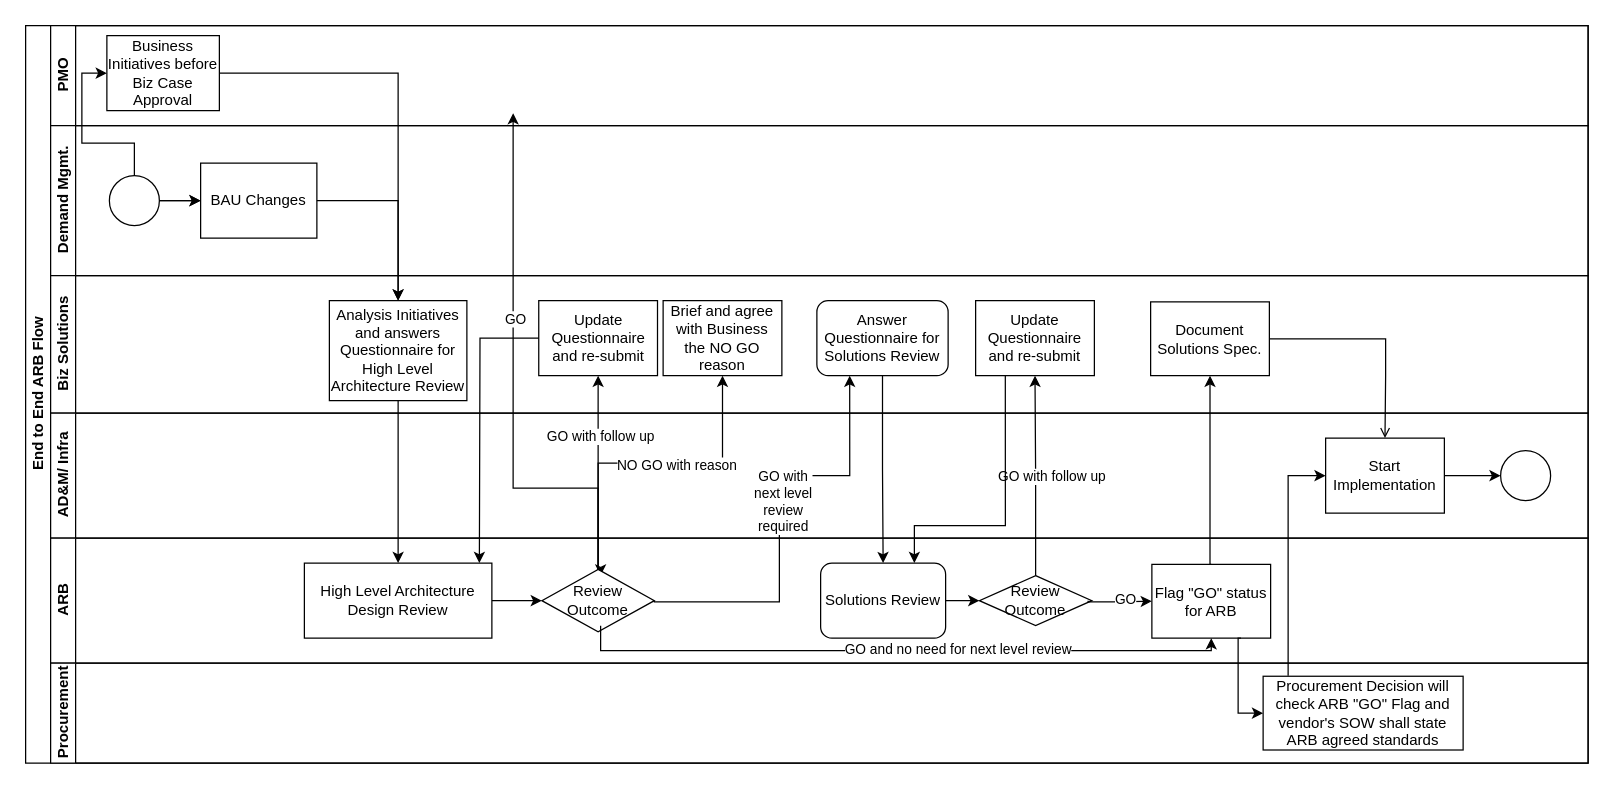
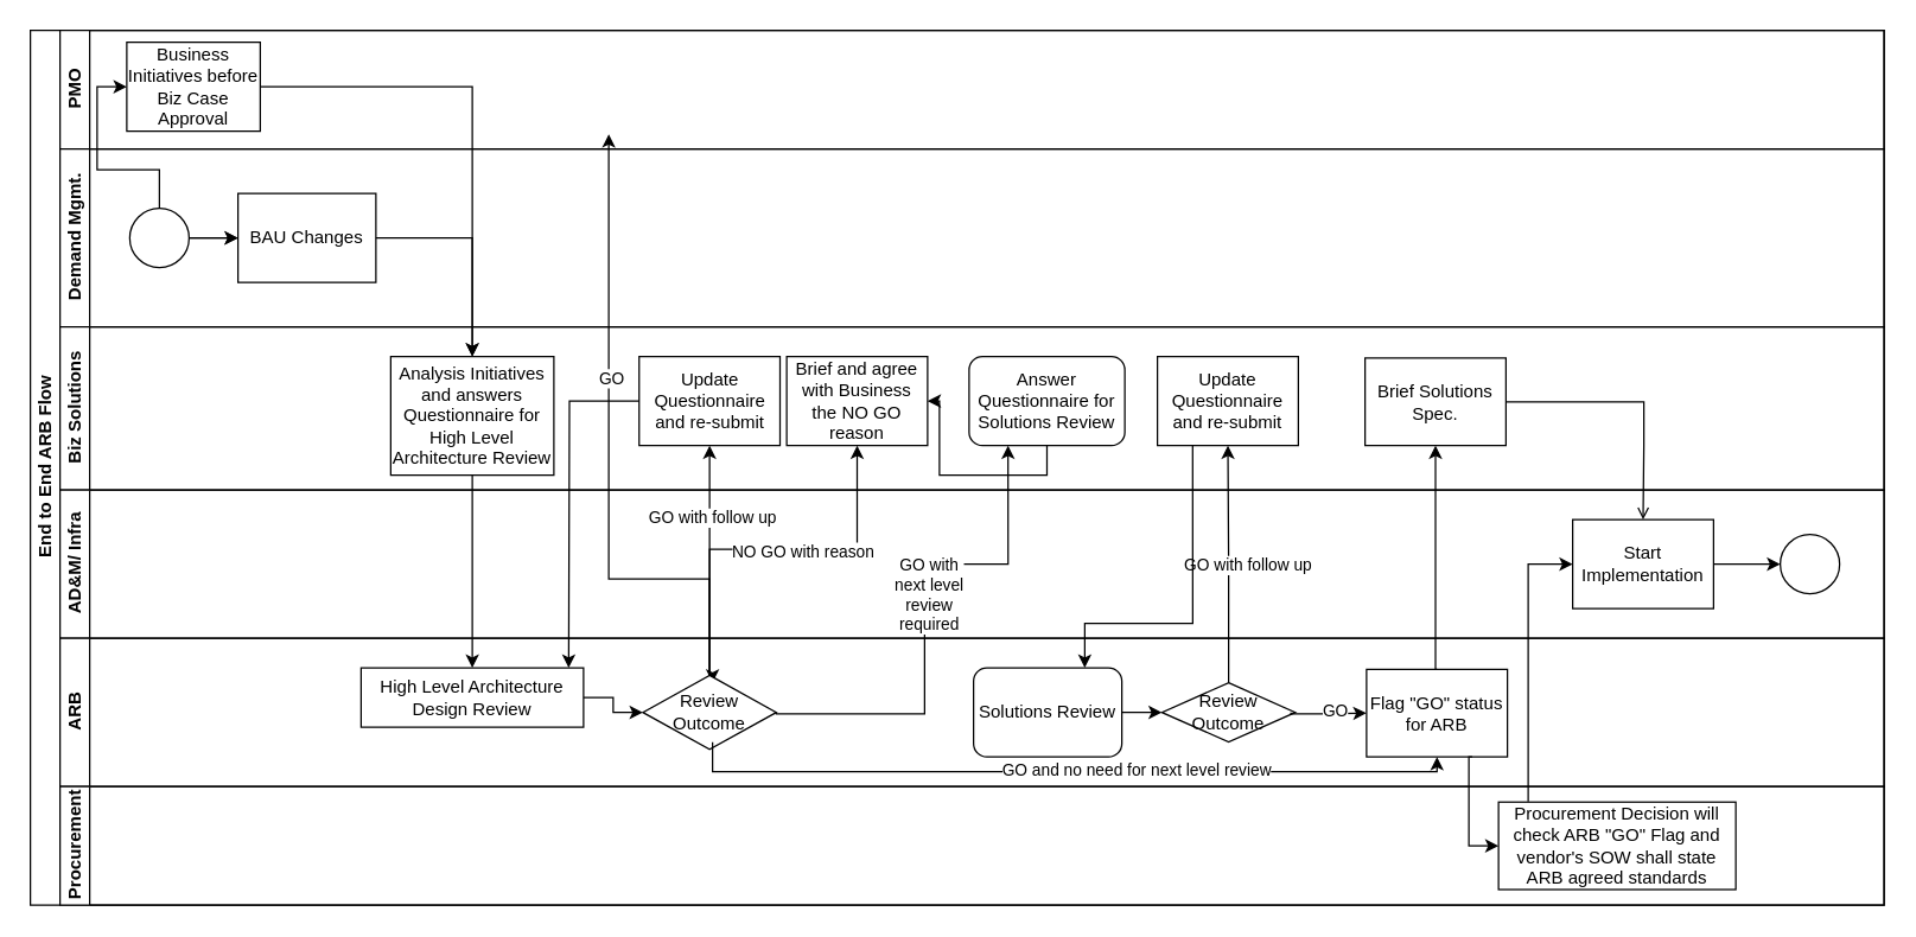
- <mxCell id="15" value="Document Solutions Spec." style="rounded=0;whiteSpace=wrap;html=1;fontFamily=Helvetica;fontSize=12;fontColor=#000000;align=center;" vertex="1" parent="11"><mxGeometry x="880" y="21" width="95" height="59" as="geometry" /></mxCell>
+ <mxCell id="15" value="Brief Solutions Spec." style="rounded=0;whiteSpace=wrap;html=1;fontFamily=Helvetica;fontSize=12;fontColor=#000000;align=center;" vertex="1" parent="11"><mxGeometry x="880" y="21" width="95" height="59" as="geometry" /></mxCell>
- <mxCell id="43" value="" style="edgeStyle=orthogonalEdgeStyle;rounded=0;orthogonalLoop=1;jettySize=auto;html=1;endArrow=classic;endFill=1;exitX=0.5;exitY=1;exitDx=0;exitDy=0;entryX=0.5;entryY=0;entryDx=0;entryDy=0;" edge="1" parent="2" source="17" target="27"><mxGeometry relative="1" as="geometry" /></mxCell>
+ <mxCell id="43" value="" style="edgeStyle=orthogonalEdgeStyle;rounded=0;orthogonalLoop=1;jettySize=auto;html=1;endArrow=classic;endFill=1;exitX=0.5;exitY=1;exitDx=0;exitDy=0;" edge="1" parent="2" source="17" target="14"><mxGeometry relative="1" as="geometry" /></mxCell>
- <mxCell id="24" value="High Level Architecture Design Review" style="rounded=0;whiteSpace=wrap;html=1;fontFamily=Helvetica;fontSize=12;fontColor=#000000;align=center;" vertex="1" parent="22"><mxGeometry x="203" y="20" width="150" height="60" as="geometry" /></mxCell>
+ <mxCell id="24" value="High Level Architecture Design Review" style="rounded=0;whiteSpace=wrap;html=1;fontFamily=Helvetica;fontSize=12;fontColor=#000000;align=center;" vertex="1" parent="22"><mxGeometry x="203" y="20" width="150" height="40" as="geometry" /></mxCell>
